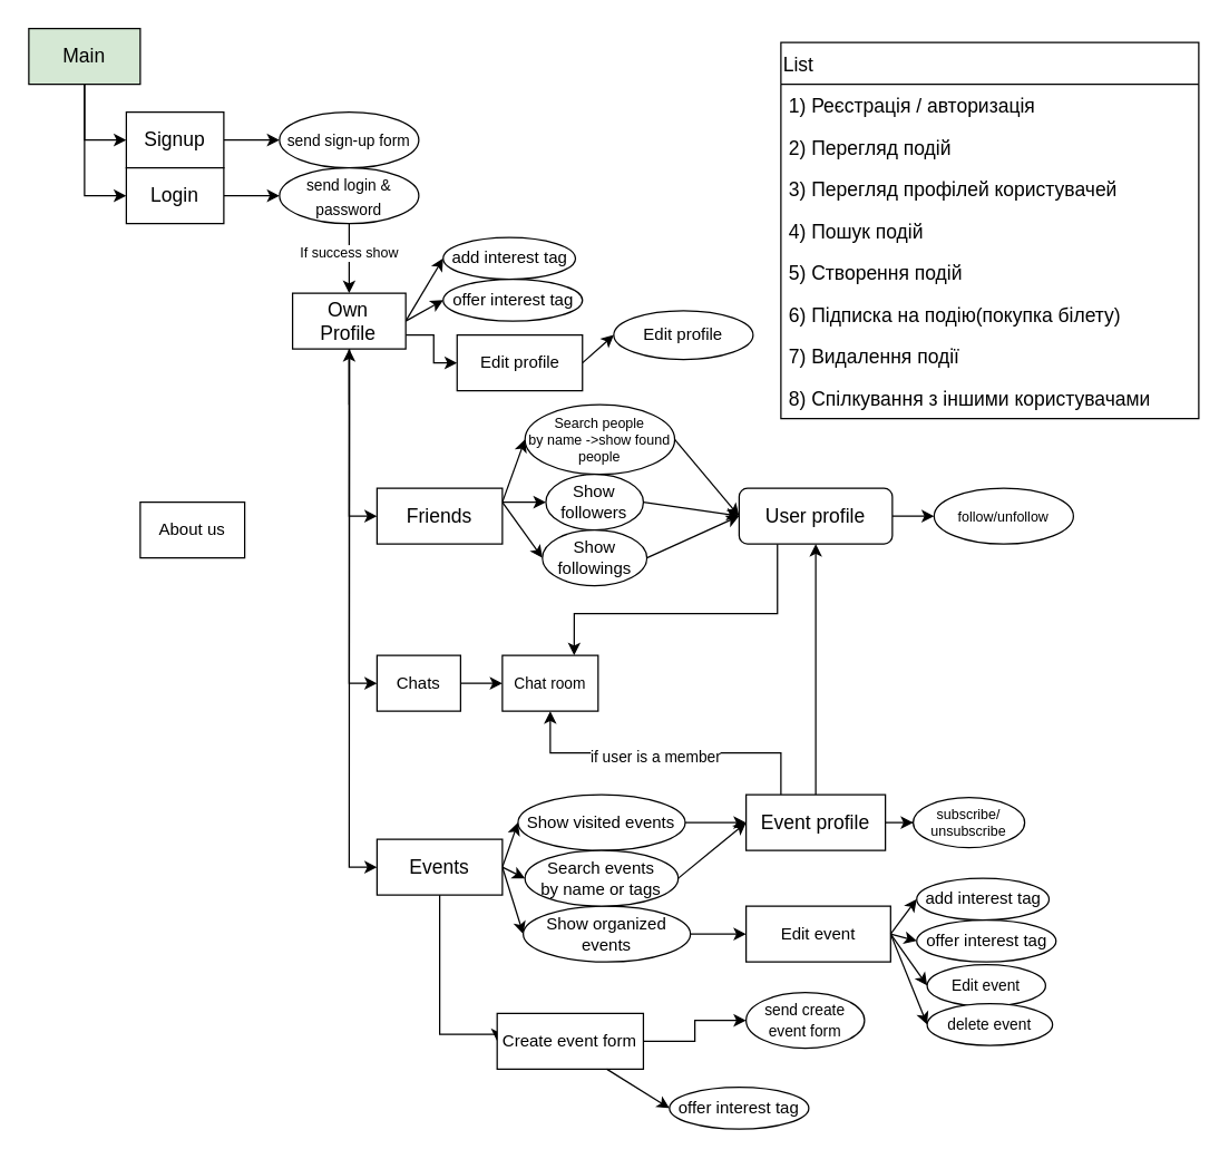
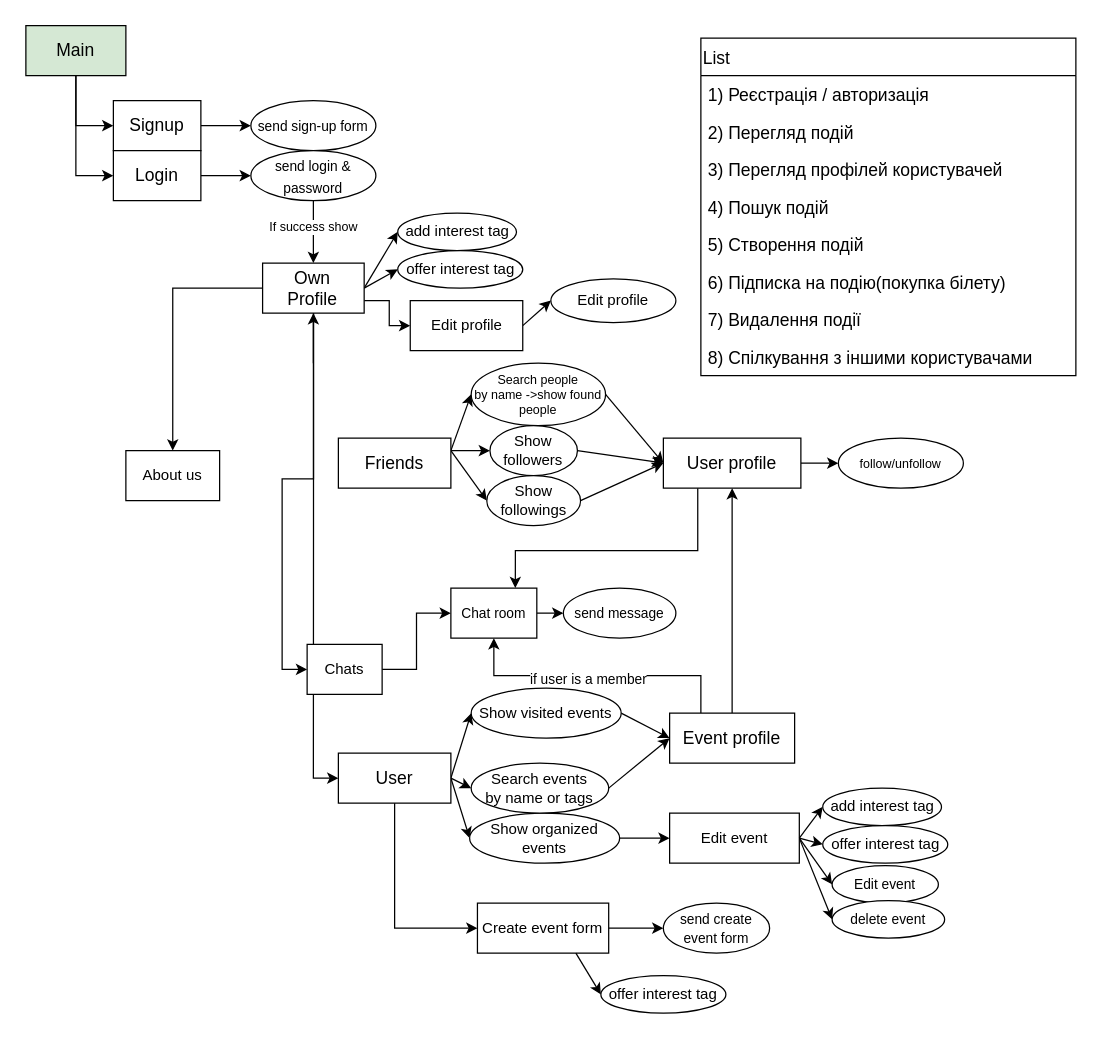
- <mxCell id="22" style="edgeStyle=orthogonalEdgeStyle;rounded=0;orthogonalLoop=1;jettySize=auto;html=1;entryX=0;entryY=0.5;entryDx=0;entryDy=0;fontSize=14;" parent="1" source="28" target="32" edge="1"><mxGeometry relative="1" as="geometry" /></mxCell>
+ <mxCell id="22" style="edgeStyle=orthogonalEdgeStyle;rounded=0;orthogonalLoop=1;jettySize=auto;html=1;fontSize=14;" parent="1" source="28" target="65" edge="1"><mxGeometry relative="1" as="geometry" /></mxCell>
- <mxCell id="39" value="User profile" style="whiteSpace=wrap;html=1;fontSize=14;align=center;rounded=1;" parent="1" vertex="1"><mxGeometry x="530" y="350" width="110" height="40" as="geometry" /></mxCell>
+ <mxCell id="39" value="User profile" style="rounded=0;whiteSpace=wrap;html=1;fontSize=14;align=center;" parent="1" vertex="1"><mxGeometry x="530" y="350" width="110" height="40" as="geometry" /></mxCell>
- <mxCell id="76" value="Chats" style="rounded=0;whiteSpace=wrap;html=1;" vertex="1" parent="1"><mxGeometry x="270" y="470" width="60" height="40" as="geometry" /></mxCell>
+ <mxCell id="76" value="Chats" style="rounded=0;whiteSpace=wrap;html=1;" vertex="1" parent="1"><mxGeometry x="245" y="515" width="60" height="40" as="geometry" /></mxCell>
+ <mxCell id="58" style="edgeStyle=orthogonalEdgeStyle;rounded=0;orthogonalLoop=1;jettySize=auto;html=1;entryX=0;entryY=0.5;entryDx=0;entryDy=0;" edge="1" parent="1" source="59" target="60"><mxGeometry relative="1" as="geometry" /></mxCell>
+ <mxCell id="60" value="send message" style="ellipse;whiteSpace=wrap;html=1;fontSize=11;" parent="1" vertex="1"><mxGeometry x="450" y="470" width="90" height="40" as="geometry" /></mxCell>
- <mxCell id="67" value="Show visited events" style="ellipse;whiteSpace=wrap;html=1;" vertex="1" parent="1"><mxGeometry x="371.25" y="570" width="120" height="40" as="geometry" /></mxCell>
+ <mxCell id="67" value="Show visited events" style="ellipse;whiteSpace=wrap;html=1;" vertex="1" parent="1"><mxGeometry x="376.25" y="550" width="120" height="40" as="geometry" /></mxCell>
- <mxCell id="43" style="edgeStyle=orthogonalEdgeStyle;rounded=0;orthogonalLoop=1;jettySize=auto;html=1;entryX=0;entryY=0.5;entryDx=0;entryDy=0;" edge="1" parent="1" source="44" target="48"><mxGeometry relative="1" as="geometry" /></mxCell>
- <mxCell id="48" value="subscribe/&lt;br&gt;unsubscribe" style="ellipse;whiteSpace=wrap;html=1;fontSize=10;align=center;" parent="1" vertex="1"><mxGeometry x="655" y="572" width="80" height="36" as="geometry" /></mxCell>
- <mxCell id="36" value="Events" style="rounded=0;whiteSpace=wrap;html=1;fontSize=14;align=center;" parent="1" vertex="1"><mxGeometry x="270" y="602" width="90" height="40" as="geometry" /></mxCell>
+ <mxCell id="36" value="User" style="rounded=0;whiteSpace=wrap;html=1;fontSize=14;align=center;" parent="1" vertex="1"><mxGeometry x="270" y="602" width="90" height="40" as="geometry" /></mxCell>
- <mxCell id="55" value="&lt;font style=&quot;font-size: 11px&quot;&gt;send create event form&lt;/font&gt;" style="ellipse;whiteSpace=wrap;html=1;" parent="1" vertex="1"><mxGeometry x="535" y="712" width="85" height="40" as="geometry" /></mxCell>
+ <mxCell id="55" value="&lt;font style=&quot;font-size: 11px&quot;&gt;send create event form&lt;/font&gt;" style="ellipse;whiteSpace=wrap;html=1;" parent="1" vertex="1"><mxGeometry x="530" y="722" width="85" height="40" as="geometry" /></mxCell>
- <mxCell id="51" value="Create event form" style="rounded=0;whiteSpace=wrap;html=1;" parent="1" vertex="1"><mxGeometry x="356.25" y="727" width="105" height="40" as="geometry" /></mxCell>
+ <mxCell id="51" value="Create event form" style="rounded=0;whiteSpace=wrap;html=1;" parent="1" vertex="1"><mxGeometry x="381.25" y="722" width="105" height="40" as="geometry" /></mxCell>
